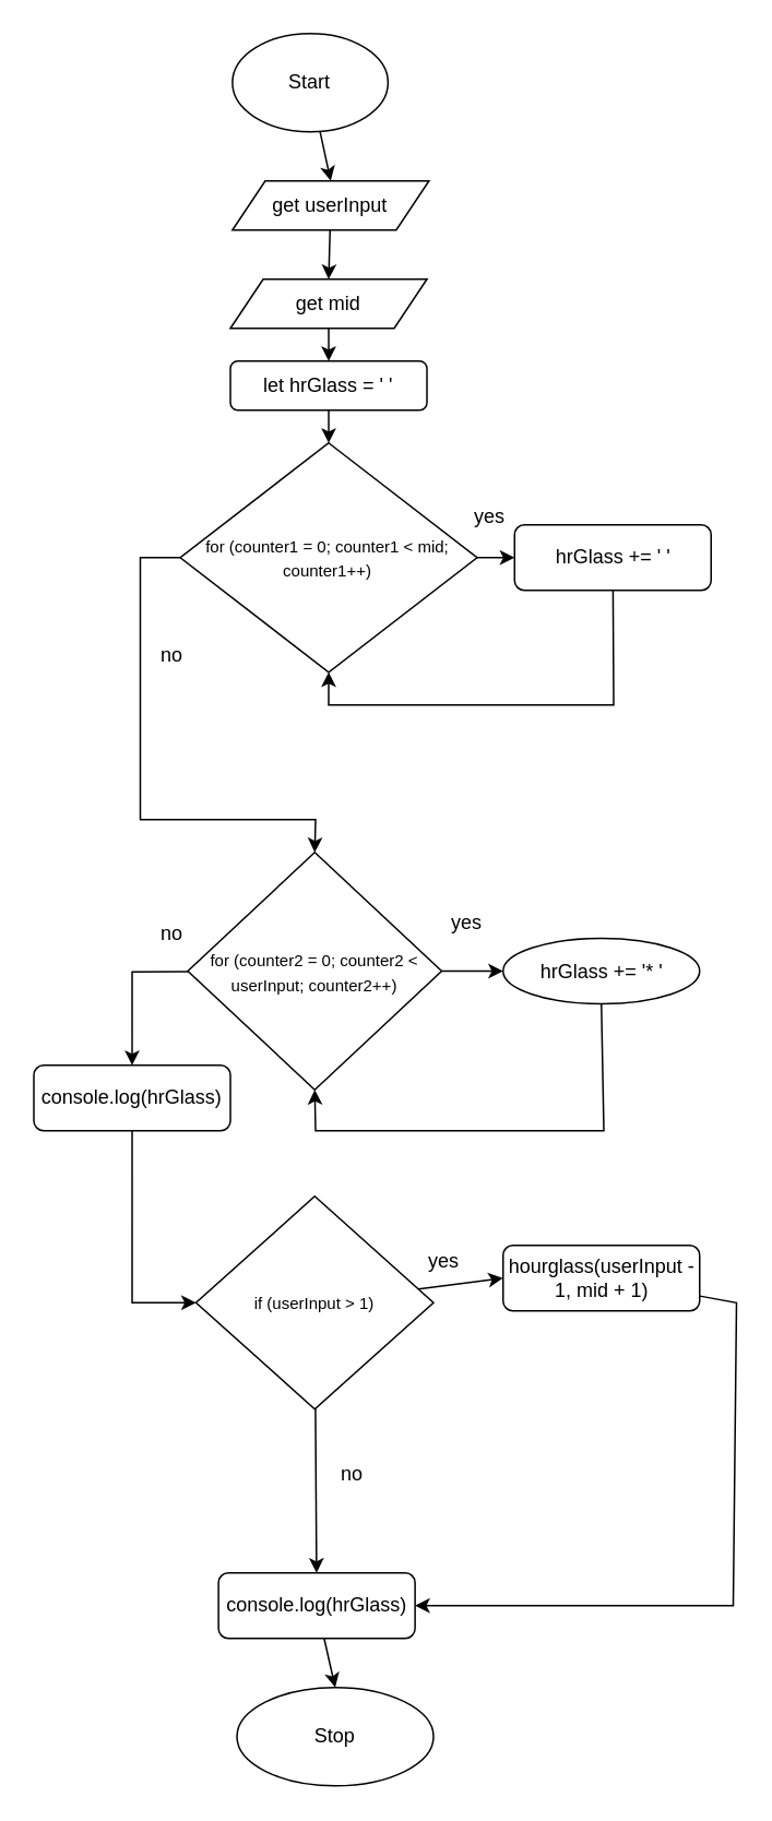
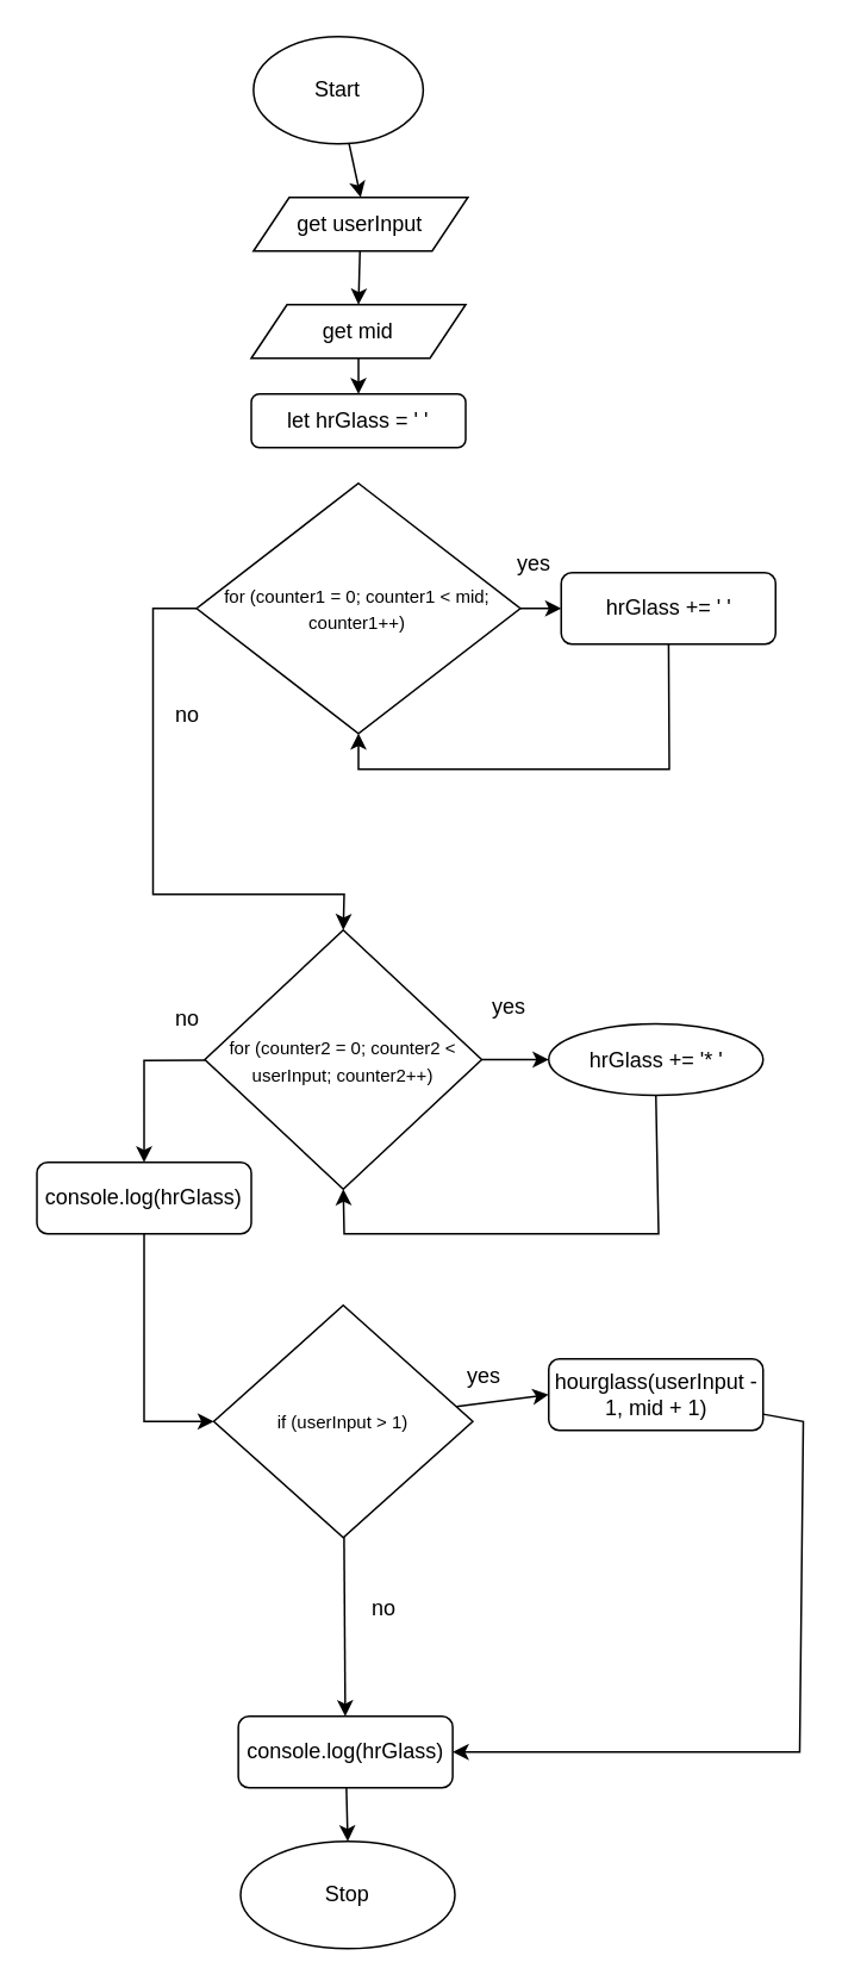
- <mxCell id="32" style="edgeStyle=none;html=1;entryX=0.5;entryY=0;entryDx=0;entryDy=0;" edge="1" parent="1" source="33" target="7"><mxGeometry relative="1" as="geometry" /></mxCell>
- <mxCell id="4" value="Stop" style="ellipse;whiteSpace=wrap;html=1;" vertex="1" parent="1"><mxGeometry x="144.01" y="1030" width="120" height="60" as="geometry" /></mxCell>
+ <mxCell id="4" value="Stop" style="ellipse;whiteSpace=wrap;html=1;" vertex="1" parent="1"><mxGeometry x="134.01" y="1030" width="120" height="60" as="geometry" /></mxCell>
